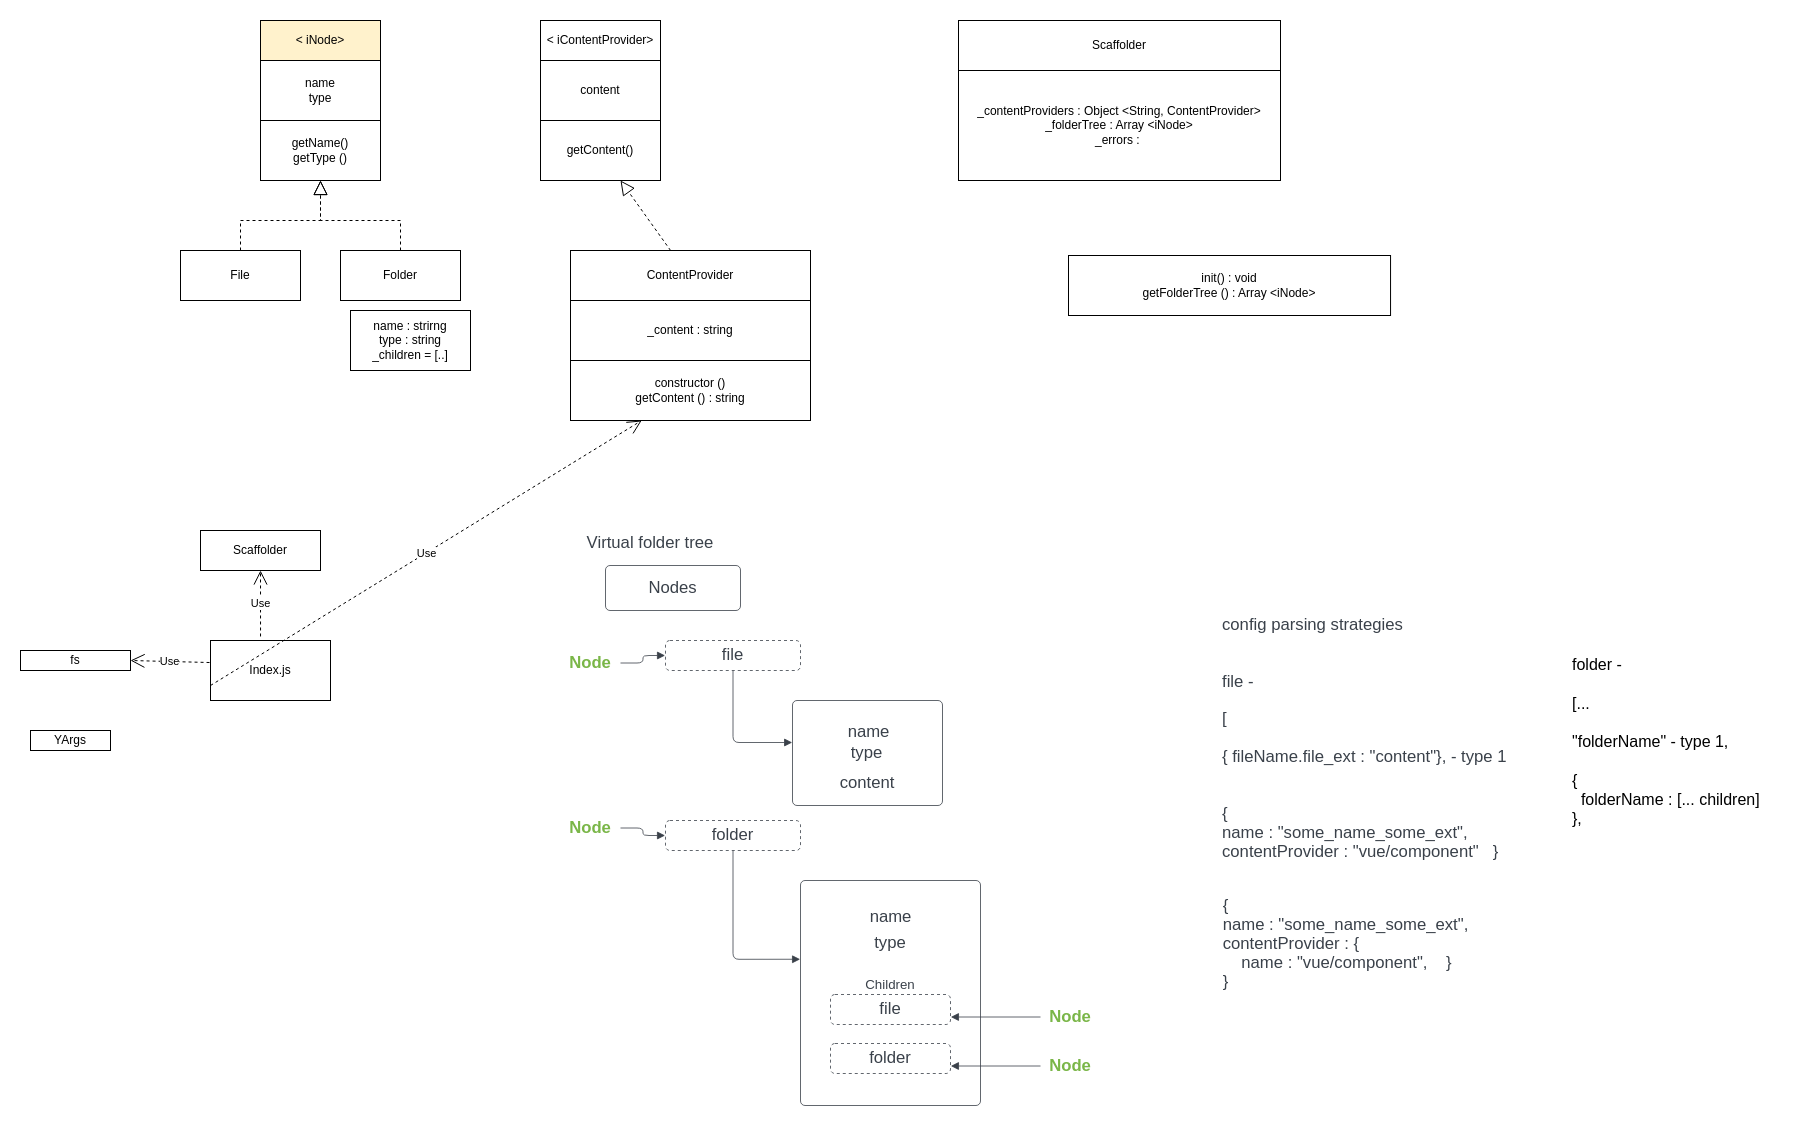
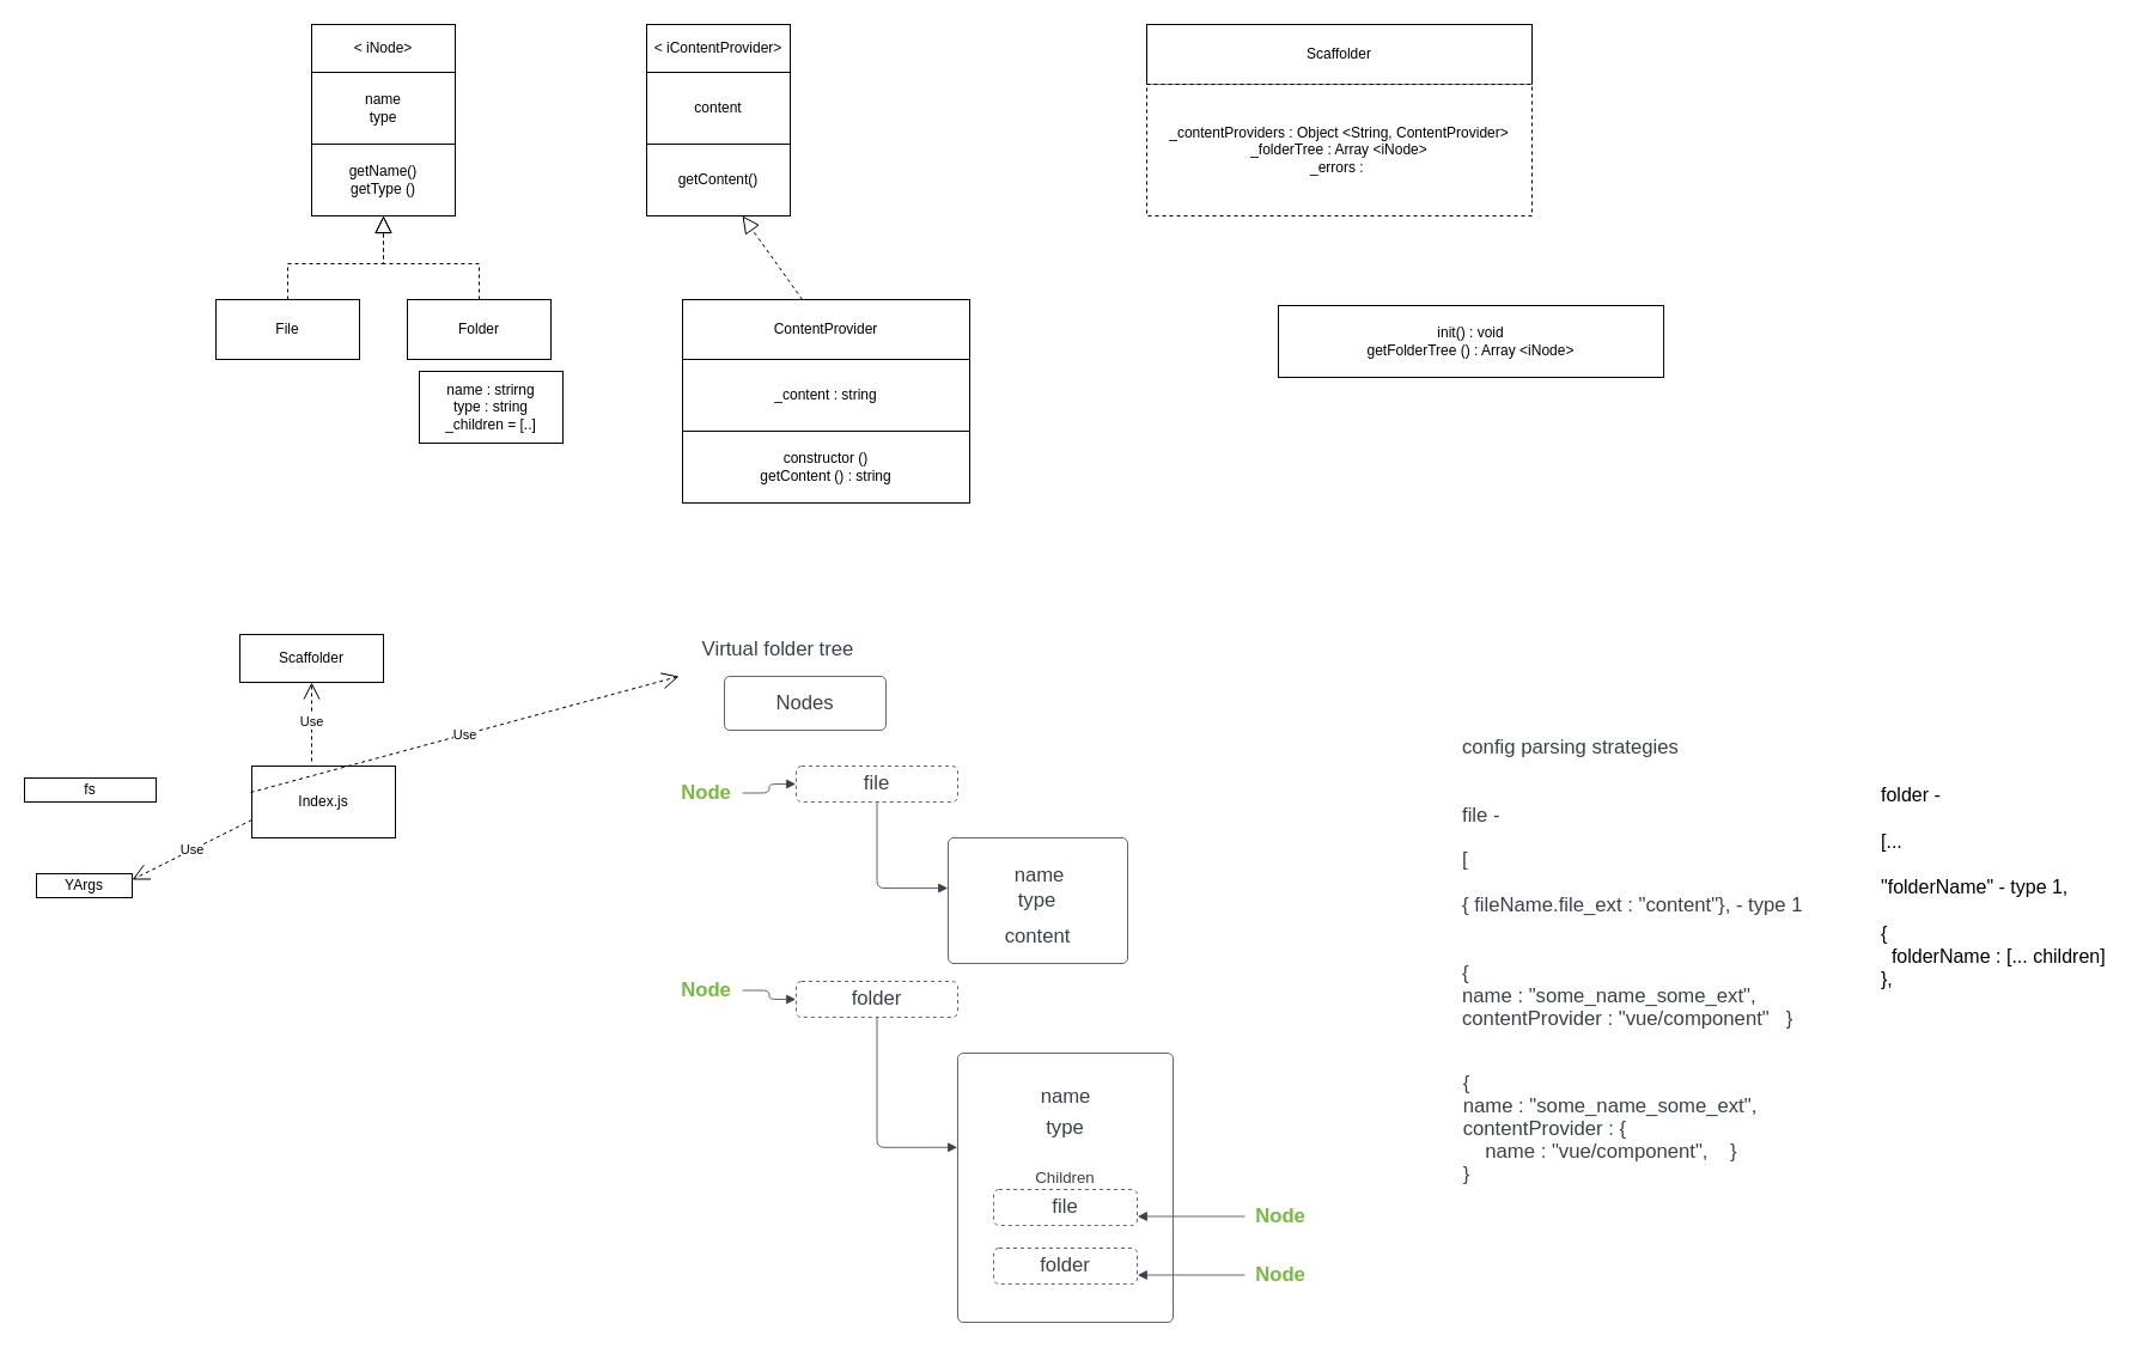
- <mxCell id="2" value="&amp;lt; iNode&amp;gt;" style="whiteSpace=wrap;html=1;fillColor=#fff2cc;" parent="1" vertex="1"><mxGeometry x="260" y="20" width="120" height="40" as="geometry" /></mxCell>
+ <mxCell id="2" value="&amp;lt; iNode&amp;gt;" style="whiteSpace=wrap;html=1;" parent="1" vertex="1"><mxGeometry x="260" y="20" width="120" height="40" as="geometry" /></mxCell>
- <mxCell id="49" value="_contentProviders : Object &amp;lt;String, ContentProvider&amp;gt;&lt;br&gt;_folderTree : Array &amp;lt;iNode&amp;gt;&lt;br&gt;_errors :&amp;nbsp;" style="whiteSpace=wrap;html=1;" vertex="1" parent="1"><mxGeometry x="958" y="70" width="322" height="110" as="geometry" /></mxCell>
+ <mxCell id="49" value="_contentProviders : Object &amp;lt;String, ContentProvider&amp;gt;&lt;br&gt;_folderTree : Array &amp;lt;iNode&amp;gt;&lt;br&gt;_errors :&amp;nbsp;" style="whiteSpace=wrap;html=1;dashed=1;" vertex="1" parent="1"><mxGeometry x="958" y="70" width="322" height="110" as="geometry" /></mxCell>
- <mxCell id="18" value="Use" style="endArrow=open;endSize=12;dashed=1;html=1;rounded=0;exitX=0;exitY=0.75;exitDx=0;exitDy=0;" parent="1" source="17" target="13" edge="1"><mxGeometry width="160" relative="1" as="geometry"><mxPoint x="150" y="520" as="sourcePoint" /><mxPoint x="310" y="520" as="targetPoint" /></mxGeometry></mxCell>
+ <mxCell id="18" value="Use" style="endArrow=open;endSize=12;dashed=1;html=1;rounded=0;entryX=1;entryY=0.25;entryDx=0;entryDy=0;exitX=0;exitY=0.75;exitDx=0;exitDy=0;" parent="1" source="17" target="16" edge="1"><mxGeometry width="160" relative="1" as="geometry"><mxPoint x="150" y="520" as="sourcePoint" /><mxPoint x="310" y="520" as="targetPoint" /></mxGeometry></mxCell>
- <mxCell id="22" value="Use" style="endArrow=open;endSize=12;dashed=1;html=1;rounded=0;entryX=1;entryY=0.5;entryDx=0;entryDy=0;exitX=-0.008;exitY=0.367;exitDx=0;exitDy=0;exitPerimeter=0;" parent="1" source="17" target="15" edge="1"><mxGeometry width="160" relative="1" as="geometry"><mxPoint x="210" y="659.5" as="sourcePoint" /><mxPoint x="150" y="659.5" as="targetPoint" /></mxGeometry></mxCell>
+ <mxCell id="22" value="Use" style="endArrow=open;endSize=12;dashed=1;html=1;rounded=0;exitX=-0.008;exitY=0.367;exitDx=0;exitDy=0;exitPerimeter=0;" parent="1" source="17" target="24" edge="1"><mxGeometry width="160" relative="1" as="geometry"><mxPoint x="210" y="659.5" as="sourcePoint" /><mxPoint x="150" y="659.5" as="targetPoint" /></mxGeometry></mxCell>
